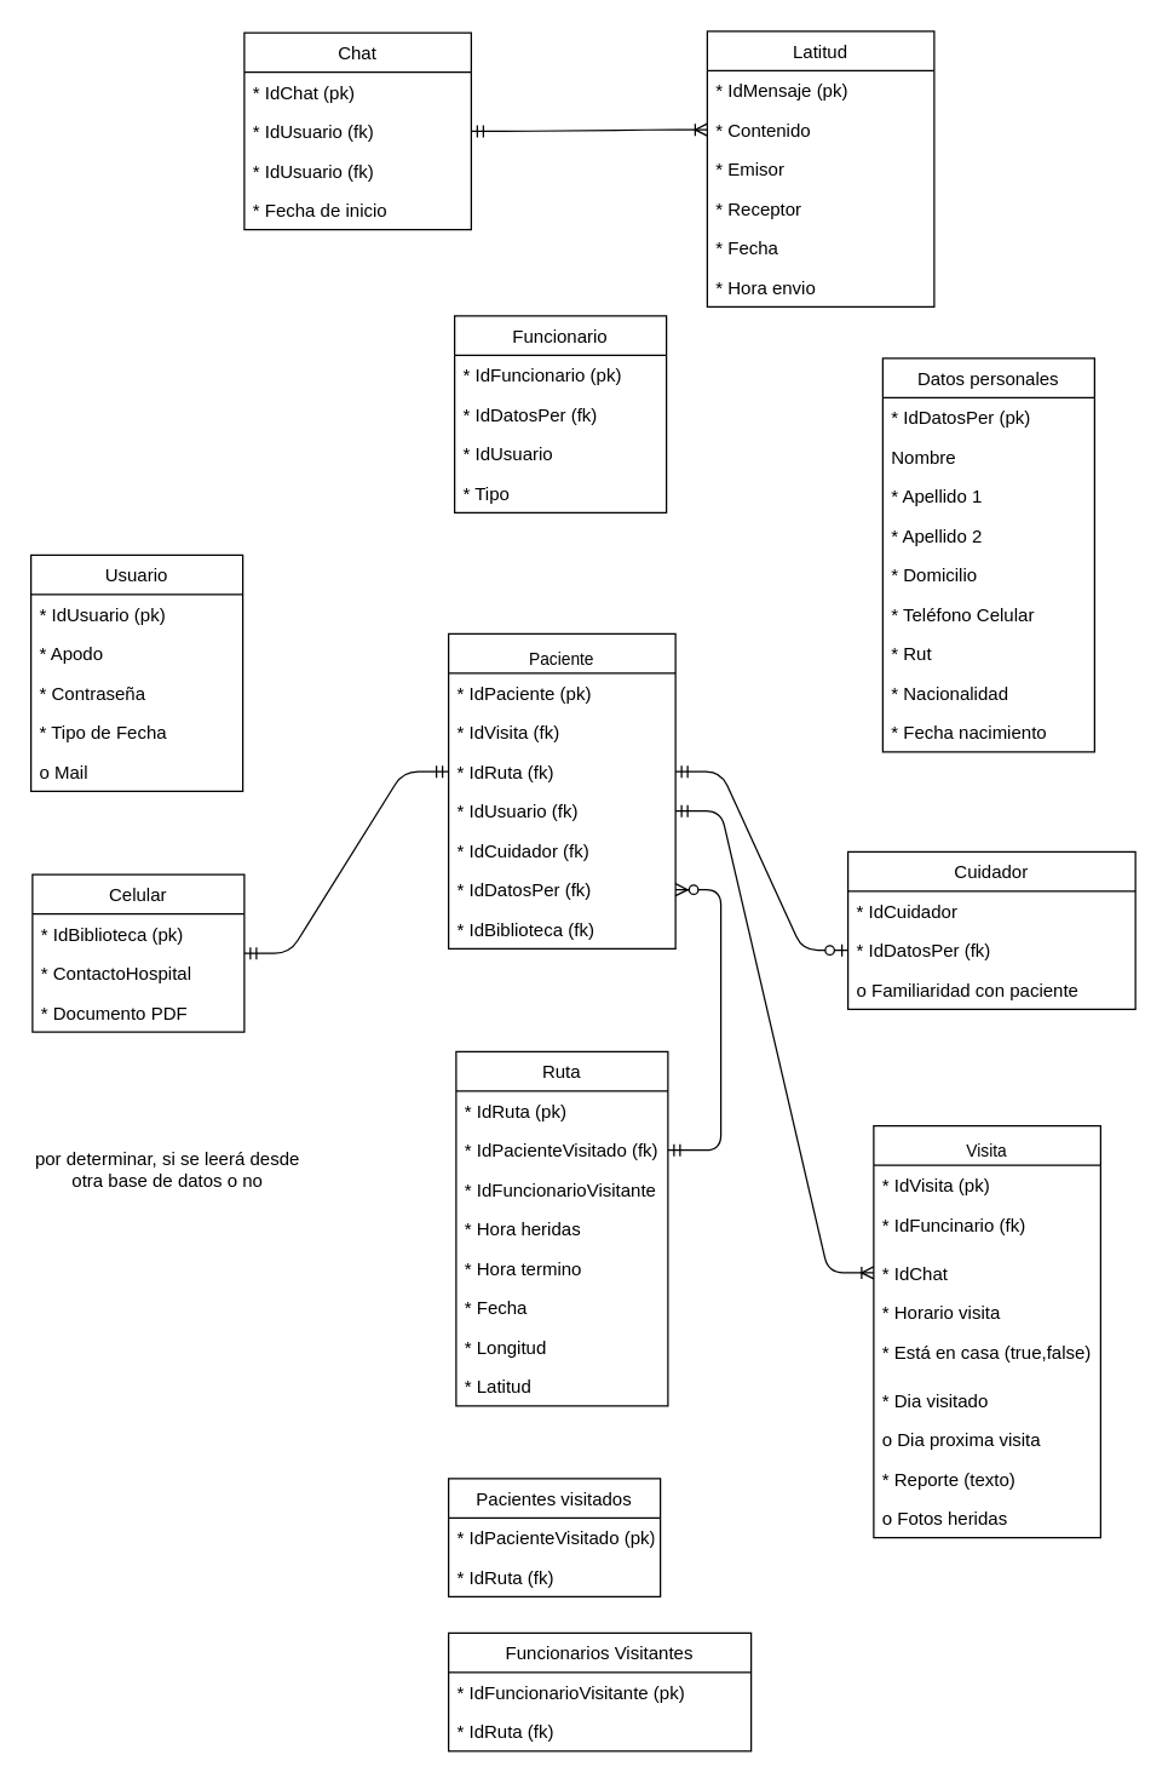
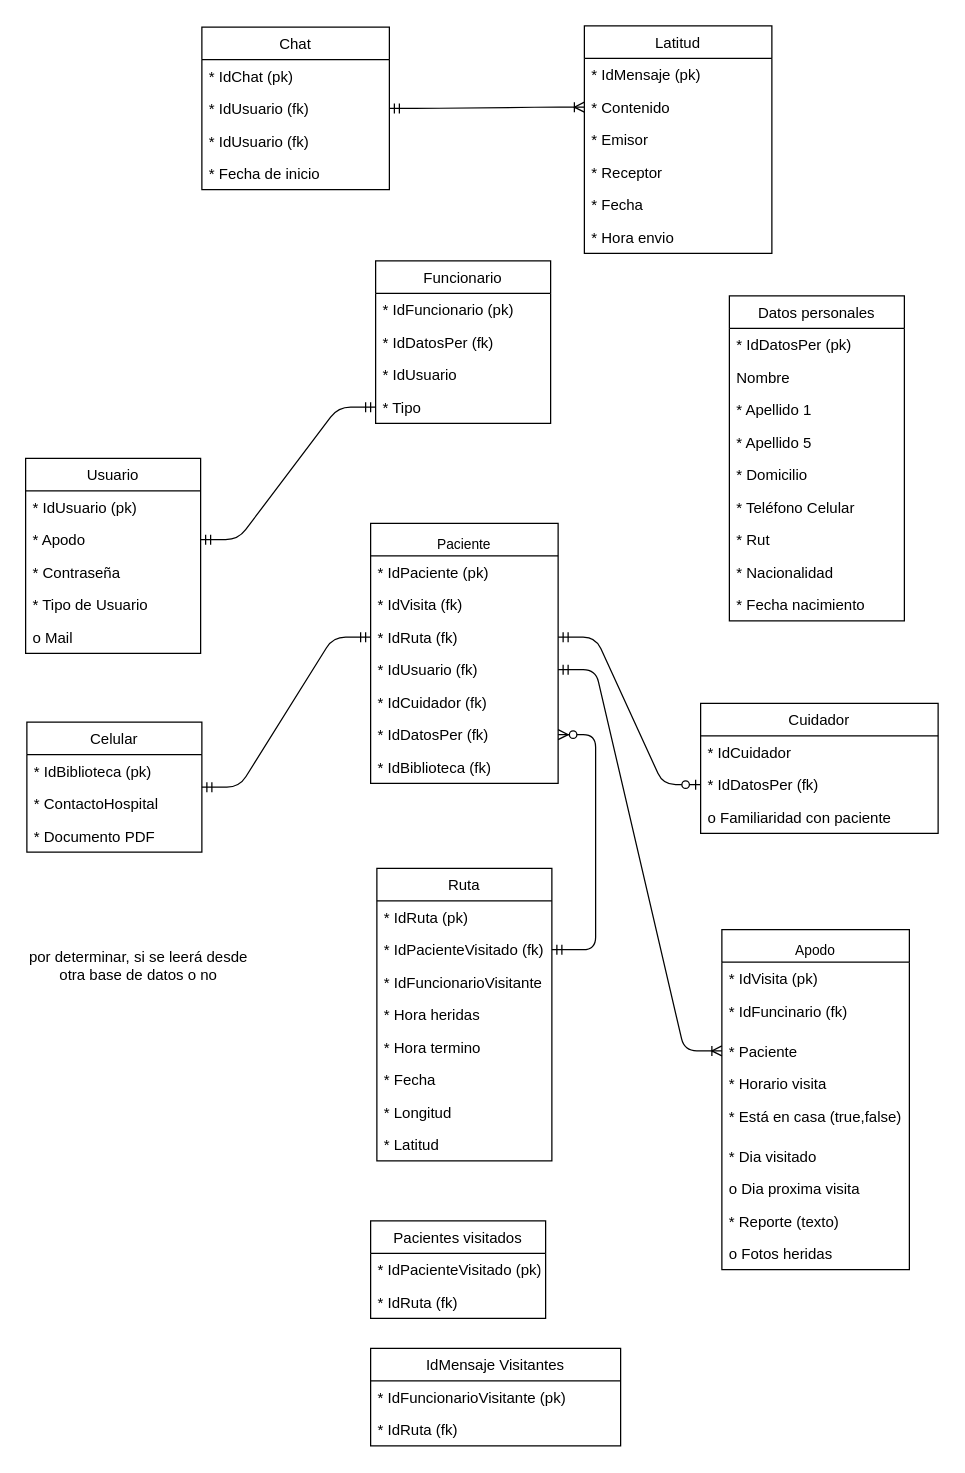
- <mxCell id="58" value="* Apellido 2" style="text;strokeColor=none;fillColor=none;align=left;verticalAlign=top;spacingLeft=4;spacingRight=4;overflow=hidden;rotatable=0;points=[[0,0.5],[1,0.5]];portConstraint=eastwest;" parent="54" vertex="1"><mxGeometry y="104" width="140" height="26" as="geometry" /></mxCell>
+ <mxCell id="58" value="* Apellido 5" style="text;strokeColor=none;fillColor=none;align=left;verticalAlign=top;spacingLeft=4;spacingRight=4;overflow=hidden;rotatable=0;points=[[0,0.5],[1,0.5]];portConstraint=eastwest;" parent="54" vertex="1"><mxGeometry y="104" width="140" height="26" as="geometry" /></mxCell>
+ <mxCell id="44" value="" style="edgeStyle=entityRelationEdgeStyle;fontSize=12;html=1;endArrow=ERmandOne;startArrow=ERmandOne;" parent="1" source="14" target="36" edge="1"><mxGeometry width="100" height="100" relative="1" as="geometry"><mxPoint x="190" y="376.579" as="sourcePoint" /><mxPoint x="190" y="276.579" as="targetPoint" /></mxGeometry></mxCell>
- <mxCell id="38" value="* Tipo de Fecha" style="text;strokeColor=none;fillColor=none;align=left;verticalAlign=top;spacingLeft=4;spacingRight=4;overflow=hidden;rotatable=0;points=[[0,0.5],[1,0.5]];portConstraint=eastwest;" parent="34" vertex="1"><mxGeometry y="104" width="140" height="26" as="geometry" /></mxCell>
+ <mxCell id="38" value="* Tipo de Usuario" style="text;strokeColor=none;fillColor=none;align=left;verticalAlign=top;spacingLeft=4;spacingRight=4;overflow=hidden;rotatable=0;points=[[0,0.5],[1,0.5]];portConstraint=eastwest;" parent="34" vertex="1"><mxGeometry y="104" width="140" height="26" as="geometry" /></mxCell>
- <mxCell id="15" value="Visita" style="swimlane;fontStyle=0;childLayout=stackLayout;horizontal=1;startSize=26;fillColor=none;horizontalStack=0;resizeParent=1;resizeParentMax=0;resizeLast=0;collapsible=1;marginBottom=0;verticalAlign=bottom;fontSize=11;" parent="1" vertex="1"><mxGeometry x="577" y="743" width="150" height="272" as="geometry"><mxRectangle x="320" y="90" width="80" height="26" as="alternateBounds" /></mxGeometry></mxCell>
+ <mxCell id="15" value="Apodo" style="swimlane;fontStyle=0;childLayout=stackLayout;horizontal=1;startSize=26;fillColor=none;horizontalStack=0;resizeParent=1;resizeParentMax=0;resizeLast=0;collapsible=1;marginBottom=0;verticalAlign=bottom;fontSize=11;" parent="1" vertex="1"><mxGeometry x="577" y="743" width="150" height="272" as="geometry"><mxRectangle x="320" y="90" width="80" height="26" as="alternateBounds" /></mxGeometry></mxCell>
- <mxCell id="18" value="* IdChat" style="text;strokeColor=none;fillColor=none;align=left;verticalAlign=top;spacingLeft=4;spacingRight=4;overflow=hidden;rotatable=0;points=[[0,0.5],[1,0.5]];portConstraint=eastwest;" parent="15" vertex="1"><mxGeometry y="84" width="150" height="26" as="geometry" /></mxCell>
+ <mxCell id="18" value="* Paciente" style="text;strokeColor=none;fillColor=none;align=left;verticalAlign=top;spacingLeft=4;spacingRight=4;overflow=hidden;rotatable=0;points=[[0,0.5],[1,0.5]];portConstraint=eastwest;" parent="15" vertex="1"><mxGeometry y="84" width="150" height="26" as="geometry" /></mxCell>
- <mxCell id="51" value="Funcionarios Visitantes" style="swimlane;fontStyle=0;childLayout=stackLayout;horizontal=1;startSize=26;fillColor=none;horizontalStack=0;resizeParent=1;resizeParentMax=0;resizeLast=0;collapsible=1;marginBottom=0;" parent="1" vertex="1"><mxGeometry x="296" y="1078" width="200" height="78" as="geometry" /></mxCell>
+ <mxCell id="51" value="IdMensaje Visitantes" style="swimlane;fontStyle=0;childLayout=stackLayout;horizontal=1;startSize=26;fillColor=none;horizontalStack=0;resizeParent=1;resizeParentMax=0;resizeLast=0;collapsible=1;marginBottom=0;" parent="1" vertex="1"><mxGeometry x="296" y="1078" width="200" height="78" as="geometry" /></mxCell>
